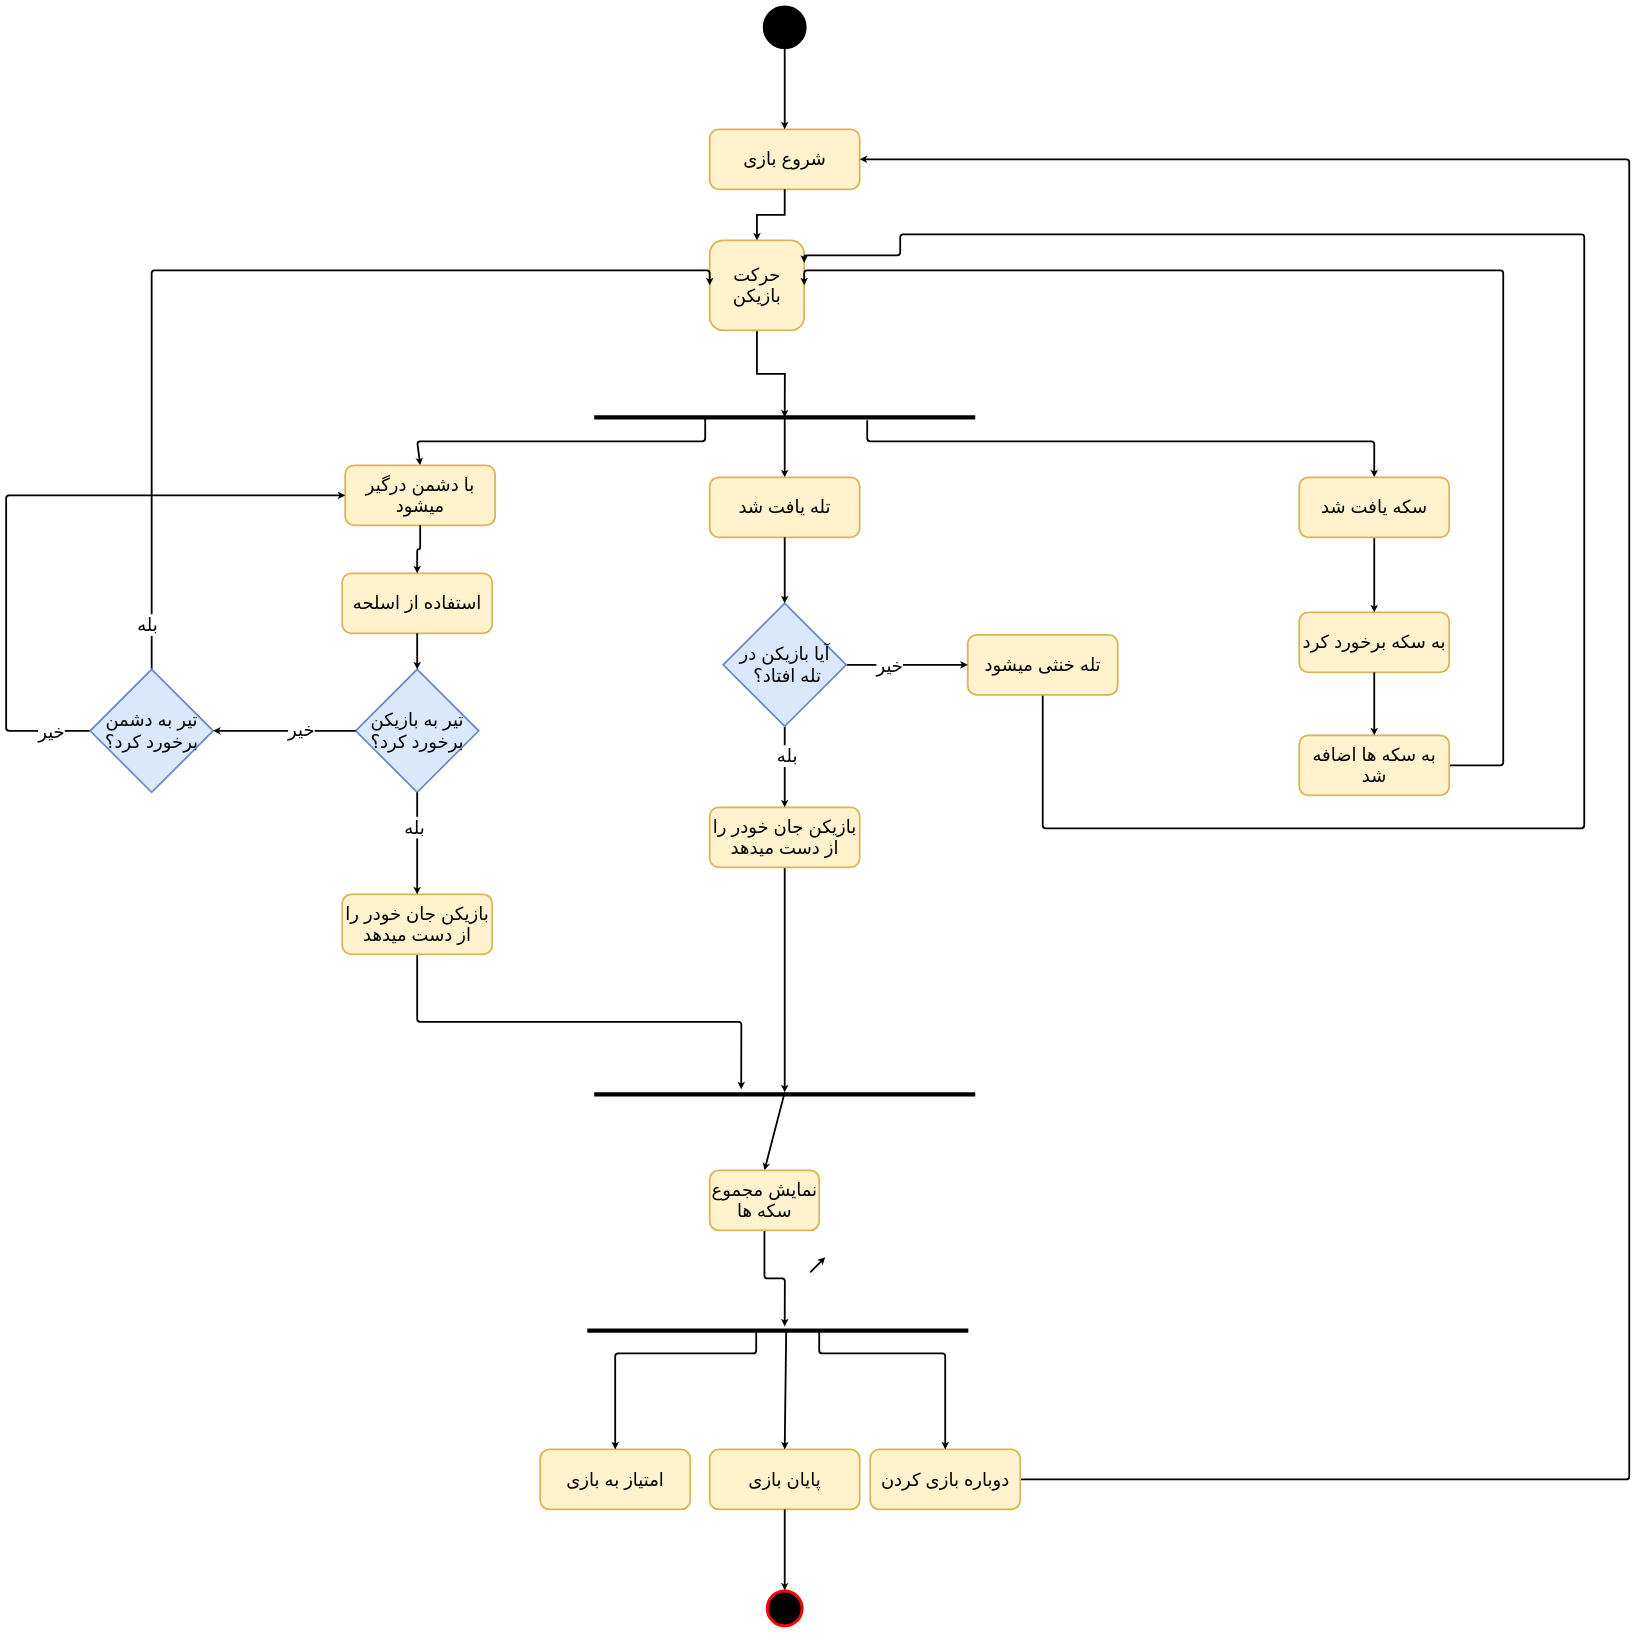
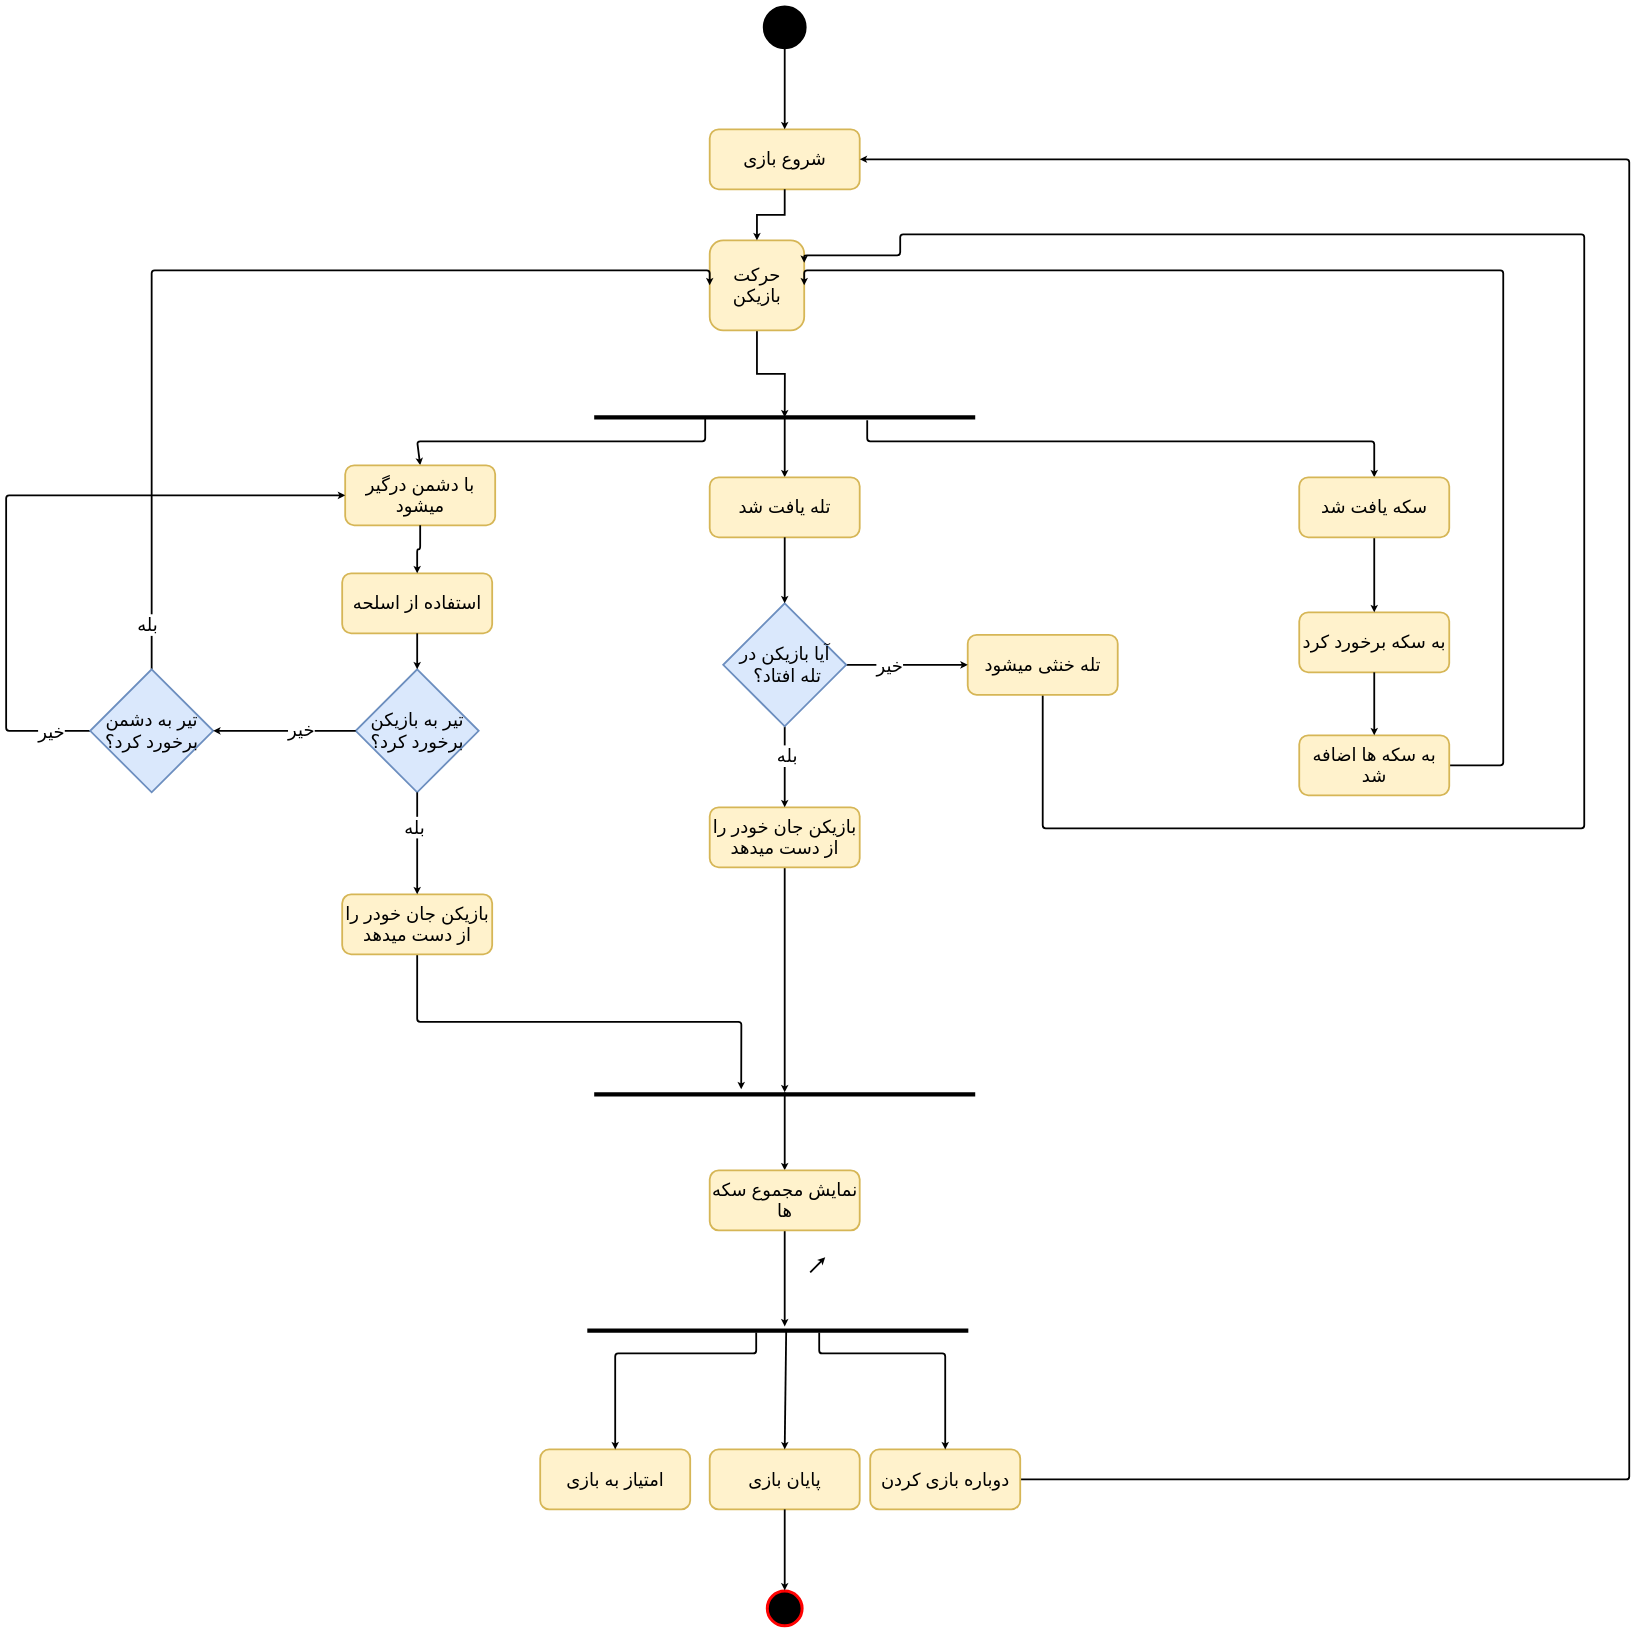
- <mxCell id="28" value="&lt;font style=&quot;font-size: 60px;&quot;&gt;نمایش مجموع سکه ها&lt;/font&gt;" style="rounded=1;whiteSpace=wrap;html=1;fontSize=60;strokeWidth=6;fillColor=#fff2cc;strokeColor=#d6b656;align=center;" vertex="1" parent="1"><mxGeometry x="2365.04" y="3900" width="365" height="200" as="geometry" /></mxCell>
+ <mxCell id="28" value="&lt;font style=&quot;font-size: 60px;&quot;&gt;نمایش مجموع سکه ها&lt;/font&gt;" style="rounded=1;whiteSpace=wrap;html=1;fontSize=60;strokeWidth=6;fillColor=#fff2cc;strokeColor=#d6b656;align=center;" vertex="1" parent="1"><mxGeometry x="2365.04" y="3900" width="500" height="200" as="geometry" /></mxCell>
